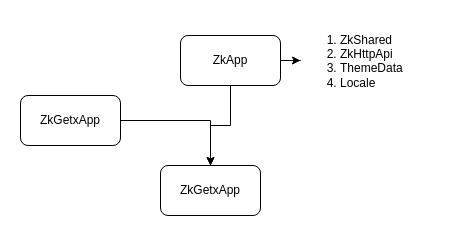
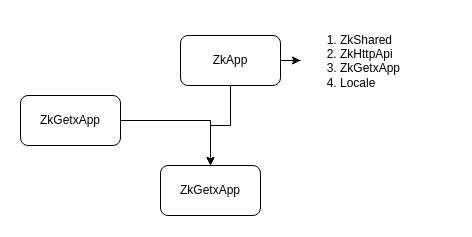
- <mxCell id="8" value="&lt;ol style=&quot;font-size: 12px&quot;&gt;&lt;li style=&quot;font-size: 12px&quot;&gt;ZkShared&lt;/li&gt;&lt;li style=&quot;font-size: 12px&quot;&gt;ZkHttpApi&lt;/li&gt;&lt;li style=&quot;font-size: 12px&quot;&gt;ThemeData&lt;/li&gt;&lt;li style=&quot;font-size: 12px&quot;&gt;Locale&lt;/li&gt;&lt;/ol&gt;" style="text;strokeColor=none;fillColor=none;html=1;whiteSpace=wrap;verticalAlign=middle;overflow=hidden;fontSize=12;align=left;spacing=0;" vertex="1" parent="1"><mxGeometry x="300" y="20" width="150" height="80" as="geometry" /></mxCell>
+ <mxCell id="8" value="&lt;ol style=&quot;font-size: 12px&quot;&gt;&lt;li style=&quot;font-size: 12px&quot;&gt;ZkShared&lt;/li&gt;&lt;li style=&quot;font-size: 12px&quot;&gt;ZkHttpApi&lt;/li&gt;&lt;li style=&quot;font-size: 12px&quot;&gt;ZkGetxApp&lt;/li&gt;&lt;li style=&quot;font-size: 12px&quot;&gt;Locale&lt;/li&gt;&lt;/ol&gt;" style="text;strokeColor=none;fillColor=none;html=1;whiteSpace=wrap;verticalAlign=middle;overflow=hidden;fontSize=12;align=left;spacing=0;" vertex="1" parent="1"><mxGeometry x="300" y="20" width="150" height="80" as="geometry" /></mxCell>
